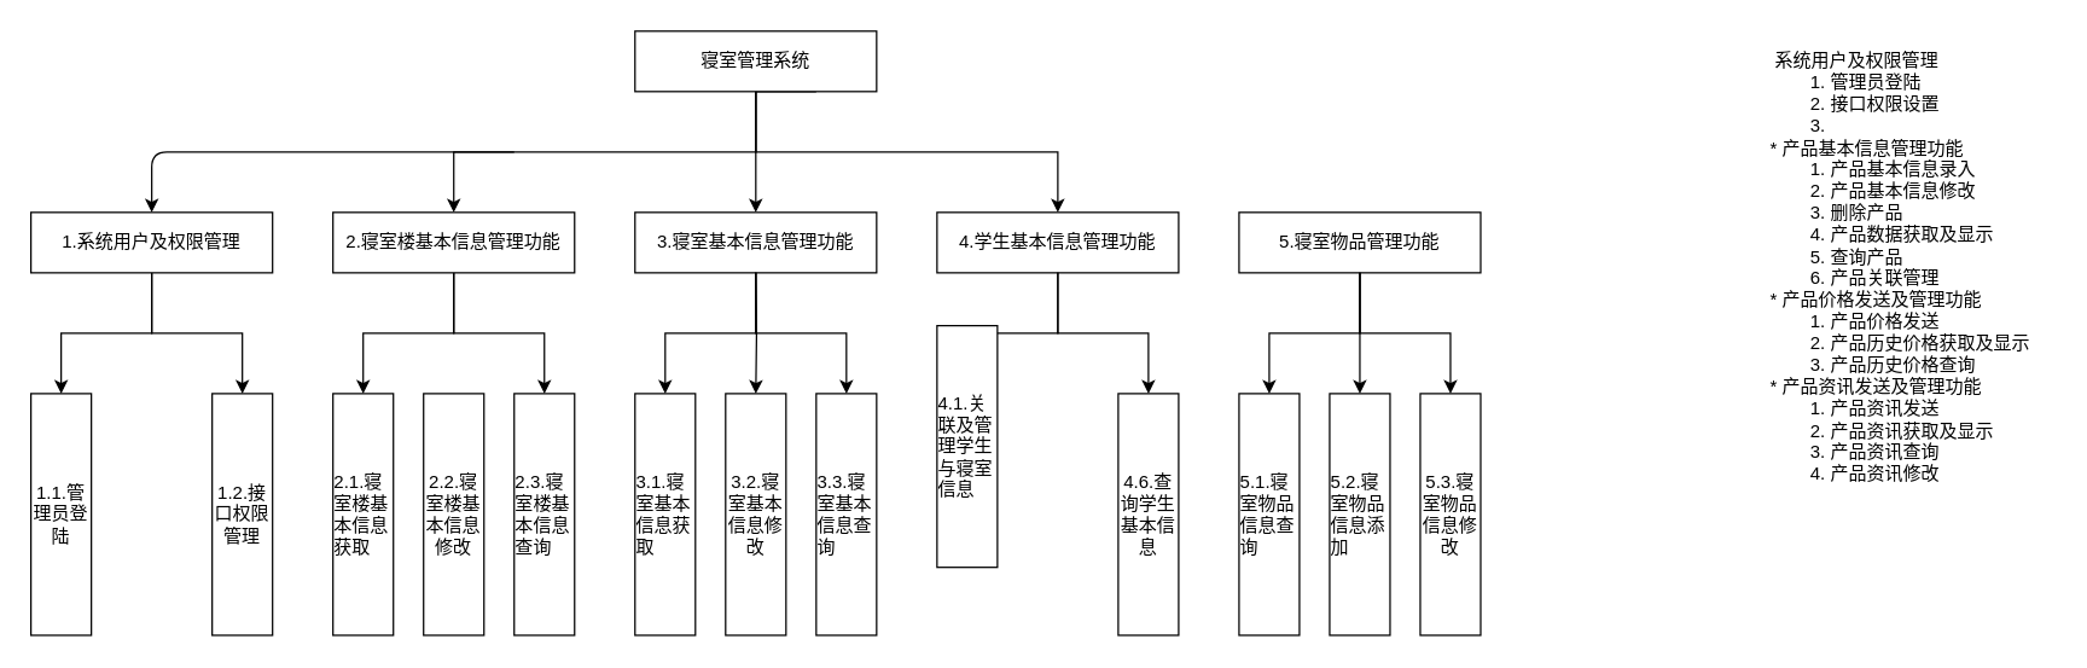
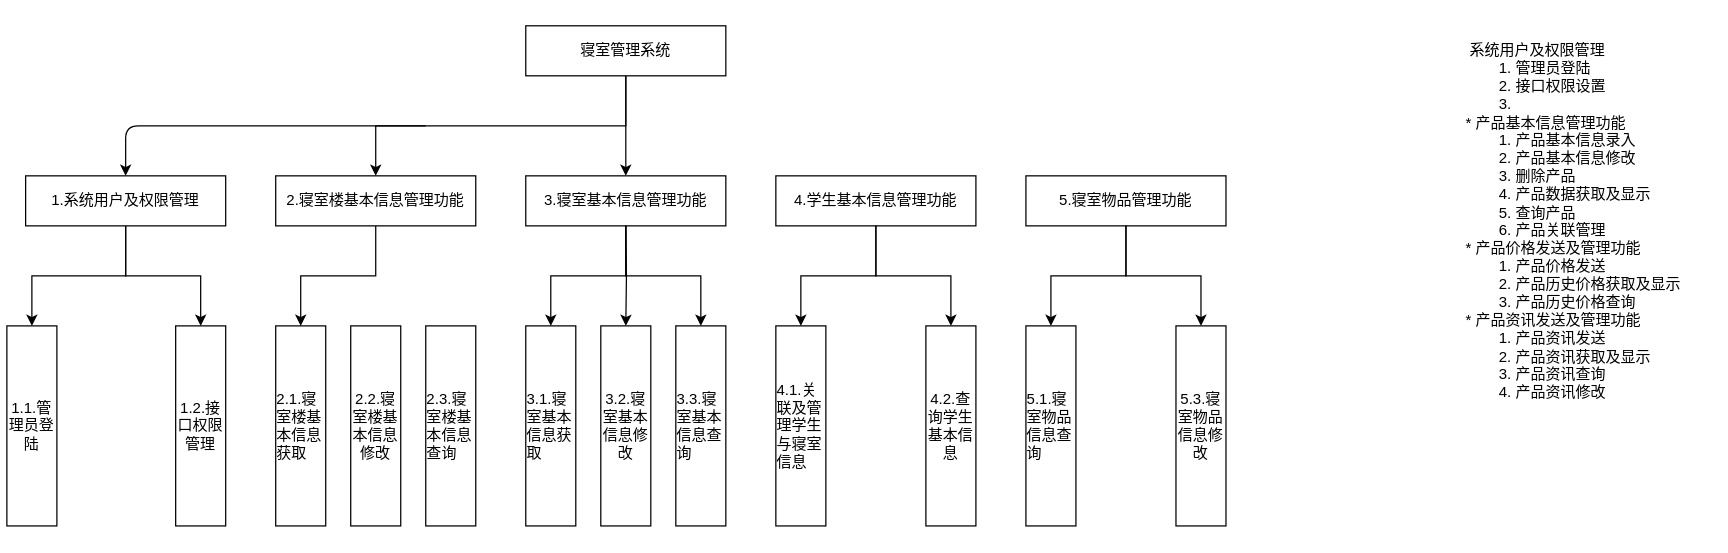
- <mxCell id="3" style="edgeStyle=orthogonalEdgeStyle;rounded=0;orthogonalLoop=1;jettySize=auto;html=1;exitX=0.75;exitY=1;exitDx=0;exitDy=0;entryX=0.5;entryY=0;entryDx=0;entryDy=0;" edge="1" parent="1" source="5" target="10"><mxGeometry relative="1" as="geometry"><Array as="points"><mxPoint x="500" y="60" /><mxPoint x="500" y="100" /><mxPoint x="700" y="100" /></Array></mxGeometry></mxCell>
- <mxCell id="7" style="edgeStyle=orthogonalEdgeStyle;rounded=0;orthogonalLoop=1;jettySize=auto;html=1;exitX=0.5;exitY=1;exitDx=0;exitDy=0;entryX=0.5;entryY=0;entryDx=0;entryDy=0;" edge="1" parent="1" source="8" target="20"><mxGeometry relative="1" as="geometry" /></mxCell>
- <mxCell id="31" style="edgeStyle=orthogonalEdgeStyle;rounded=0;orthogonalLoop=1;jettySize=auto;html=1;exitX=0.5;exitY=1;exitDx=0;exitDy=0;entryX=0.5;entryY=0;entryDx=0;entryDy=0;" edge="1" parent="1" source="32" target="37"><mxGeometry relative="1" as="geometry" /></mxCell>
- <mxCell id="29" value="&lt;div style=&quot;text-align: left&quot;&gt;&lt;span&gt;4.1.关联及管理学生与寝室信息&lt;/span&gt;&lt;/div&gt;" style="rounded=0;whiteSpace=wrap;html=1;" vertex="1" parent="1"><mxGeometry x="620" y="215" width="40" height="160" as="geometry" /></mxCell>
+ <mxCell id="29" value="&lt;div style=&quot;text-align: left&quot;&gt;&lt;span&gt;4.1.关联及管理学生与寝室信息&lt;/span&gt;&lt;/div&gt;" style="rounded=0;whiteSpace=wrap;html=1;" vertex="1" parent="1"><mxGeometry x="620" y="260" width="40" height="160" as="geometry" /></mxCell>
- <mxCell id="16" value="1.1.管理员登陆" style="rounded=0;whiteSpace=wrap;html=1;" vertex="1" parent="1"><mxGeometry x="20" y="260" width="40" height="160" as="geometry" /></mxCell>
+ <mxCell id="16" value="1.1.管理员登陆" style="rounded=0;whiteSpace=wrap;html=1;" vertex="1" parent="1"><mxGeometry x="5" y="260" width="40" height="160" as="geometry" /></mxCell>
- <mxCell id="30" value="&lt;span style=&quot;white-space: normal&quot;&gt;4.6.查询学生基本信息&lt;/span&gt;" style="rounded=0;whiteSpace=wrap;html=1;" vertex="1" parent="1"><mxGeometry x="740" y="260" width="40" height="160" as="geometry" /></mxCell>
+ <mxCell id="30" value="&lt;span style=&quot;white-space: normal&quot;&gt;4.2.查询学生基本信息&lt;/span&gt;" style="rounded=0;whiteSpace=wrap;html=1;" vertex="1" parent="1"><mxGeometry x="740" y="260" width="40" height="160" as="geometry" /></mxCell>
- <mxCell id="37" value="&lt;div style=&quot;text-align: left&quot;&gt;&lt;span&gt;5.2.寝室物品信息添加&lt;/span&gt;&lt;/div&gt;" style="rounded=0;whiteSpace=wrap;html=1;" vertex="1" parent="1"><mxGeometry x="880" y="260" width="40" height="160" as="geometry" /></mxCell>
